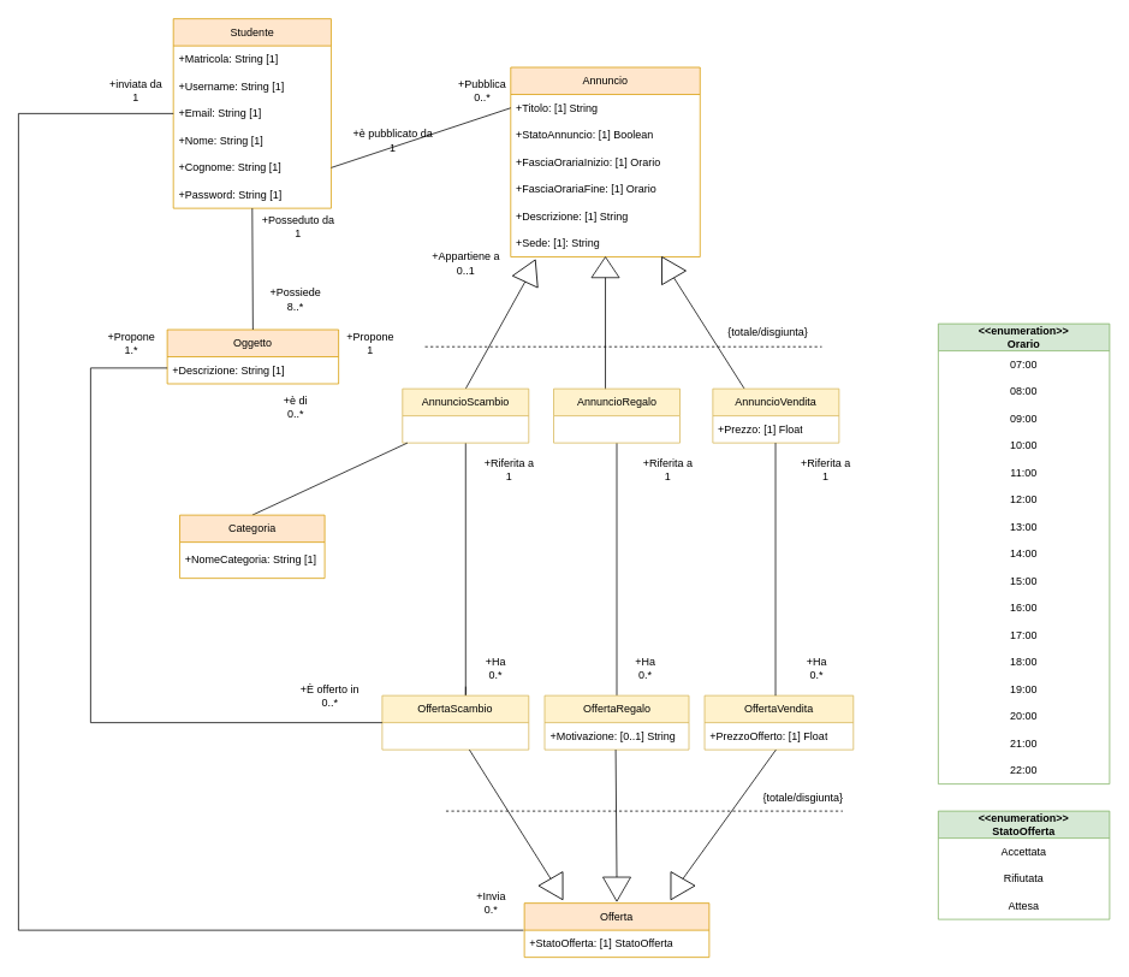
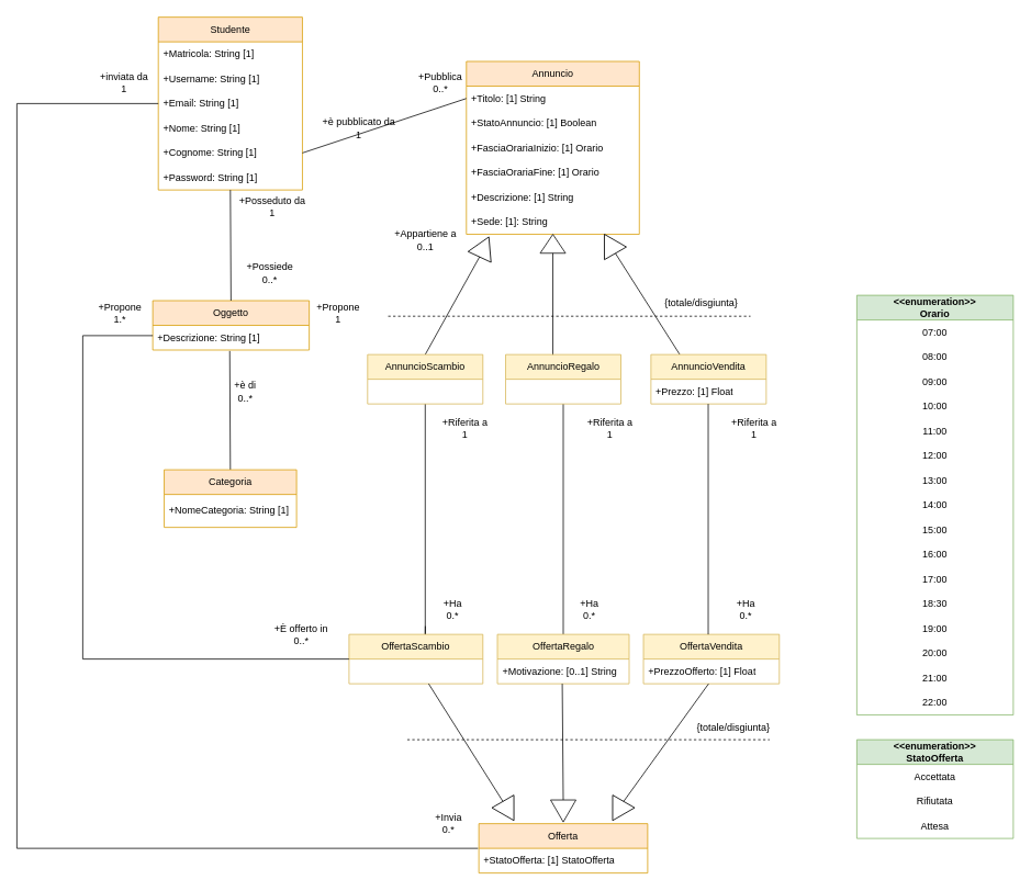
- <mxCell id="37" value="+Possiede&lt;div&gt;8..*&lt;/div&gt;" style="text;html=1;align=center;verticalAlign=middle;resizable=0;points=[];autosize=1;strokeColor=none;fillColor=none;" vertex="1" parent="1"><mxGeometry x="286.76" y="310.81" width="80" height="40" as="geometry" /></mxCell>
+ <mxCell id="37" value="+Possiede&lt;div&gt;0..*&lt;/div&gt;" style="text;html=1;align=center;verticalAlign=middle;resizable=0;points=[];autosize=1;strokeColor=none;fillColor=none;" vertex="1" parent="1"><mxGeometry x="286.76" y="310.81" width="80" height="40" as="geometry" /></mxCell>
- <mxCell id="75" value="+è di&lt;br&gt;0..*" style="text;html=1;align=center;verticalAlign=middle;resizable=0;points=[];autosize=1;strokeColor=none;fillColor=none;" vertex="1" parent="1"><mxGeometry x="301.76" y="430" width="50" height="40" as="geometry" /></mxCell>
+ <mxCell id="75" value="+è di&lt;br&gt;0..*" style="text;html=1;align=center;verticalAlign=middle;resizable=0;points=[];autosize=1;strokeColor=none;fillColor=none;" vertex="1" parent="1"><mxGeometry x="271.76" y="455" width="50" height="40" as="geometry" /></mxCell>
- <mxCell id="72" value="" style="endArrow=none;html=1;rounded=0;exitX=0.5;exitY=0;exitDx=0;exitDy=0;" edge="1" parent="1" source="73" target="29"><mxGeometry width="50" height="50" relative="1" as="geometry"><mxPoint x="278" y="580" as="sourcePoint" /><mxPoint x="310" y="530" as="targetPoint" /></mxGeometry></mxCell>
+ <mxCell id="72" value="" style="endArrow=none;html=1;rounded=0;entryX=0.492;entryY=1.039;entryDx=0;entryDy=0;entryPerimeter=0;exitX=0.5;exitY=0;exitDx=0;exitDy=0;" edge="1" parent="1" source="73" target="10"><mxGeometry width="50" height="50" relative="1" as="geometry"><mxPoint x="278" y="580" as="sourcePoint" /><mxPoint x="310" y="530" as="targetPoint" /></mxGeometry></mxCell>
- <mxCell id="88" value="18:00" style="text;strokeColor=none;fillColor=none;align=center;verticalAlign=middle;spacingLeft=4;spacingRight=4;overflow=hidden;points=[[0,0.5],[1,0.5]];portConstraint=eastwest;rotatable=0;whiteSpace=wrap;html=1;" vertex="1" parent="76"><mxGeometry y="360" width="190" height="30" as="geometry" /></mxCell>
+ <mxCell id="88" value="18:30" style="text;strokeColor=none;fillColor=none;align=center;verticalAlign=middle;spacingLeft=4;spacingRight=4;overflow=hidden;points=[[0,0.5],[1,0.5]];portConstraint=eastwest;rotatable=0;whiteSpace=wrap;html=1;" vertex="1" parent="76"><mxGeometry y="360" width="190" height="30" as="geometry" /></mxCell>
